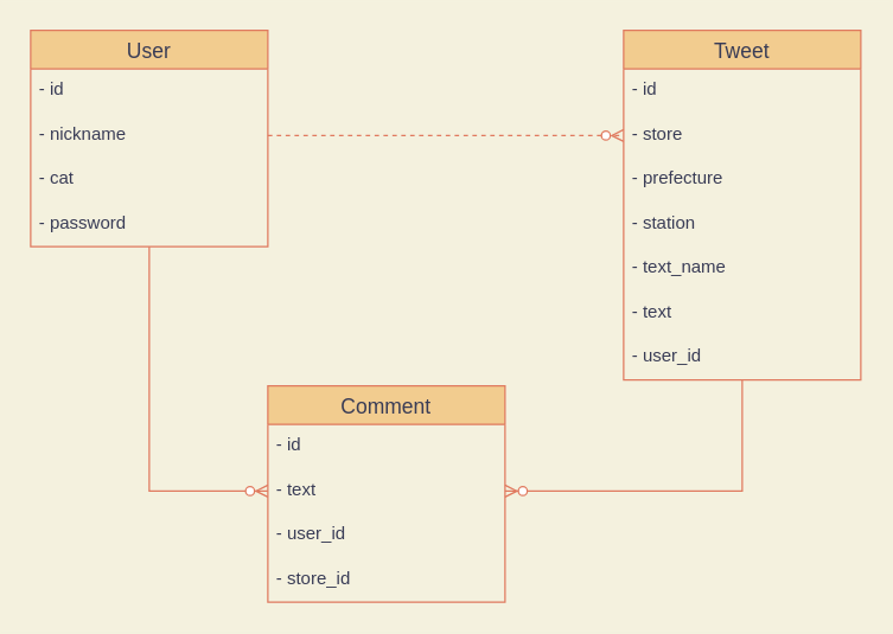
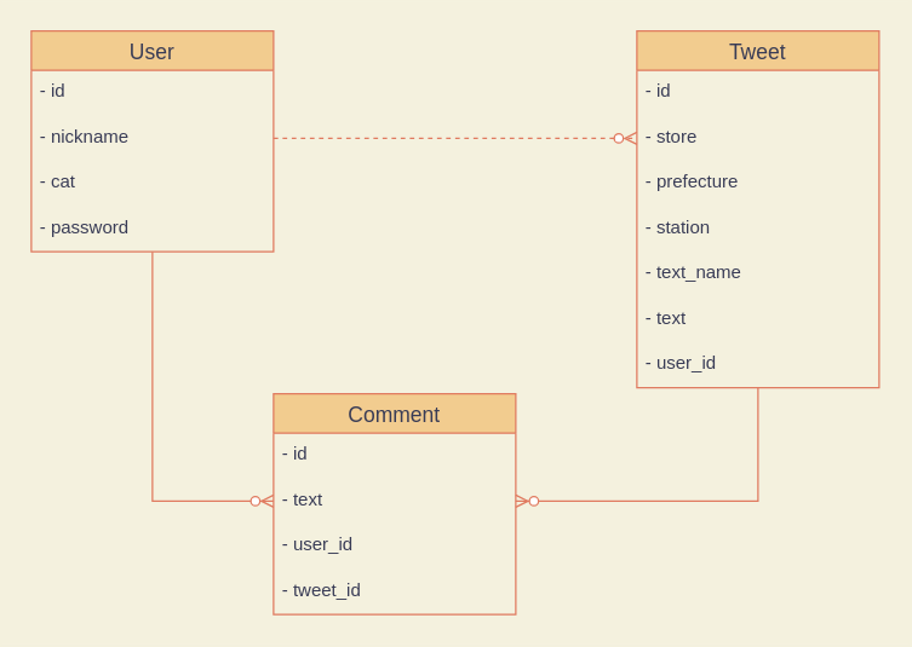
- <mxCell id="21" value="- store_id" style="text;strokeColor=none;fillColor=none;spacingLeft=4;spacingRight=4;overflow=hidden;rotatable=0;points=[[0,0.5],[1,0.5]];portConstraint=eastwest;fontSize=12;fontColor=#393C56;" parent="17" vertex="1"><mxGeometry y="116" width="160" height="30" as="geometry" /></mxCell>
+ <mxCell id="21" value="- tweet_id" style="text;strokeColor=none;fillColor=none;spacingLeft=4;spacingRight=4;overflow=hidden;rotatable=0;points=[[0,0.5],[1,0.5]];portConstraint=eastwest;fontSize=12;fontColor=#393C56;" parent="17" vertex="1"><mxGeometry y="116" width="160" height="30" as="geometry" /></mxCell>
